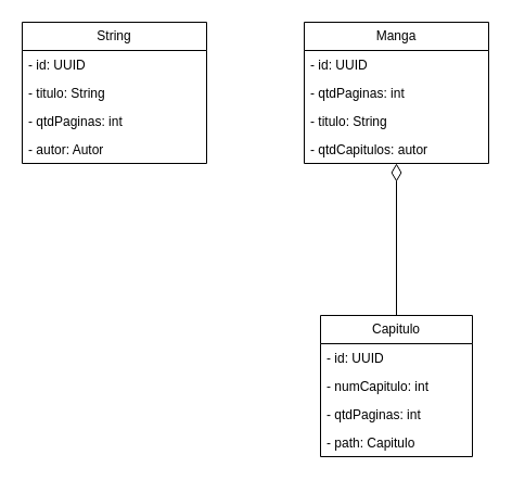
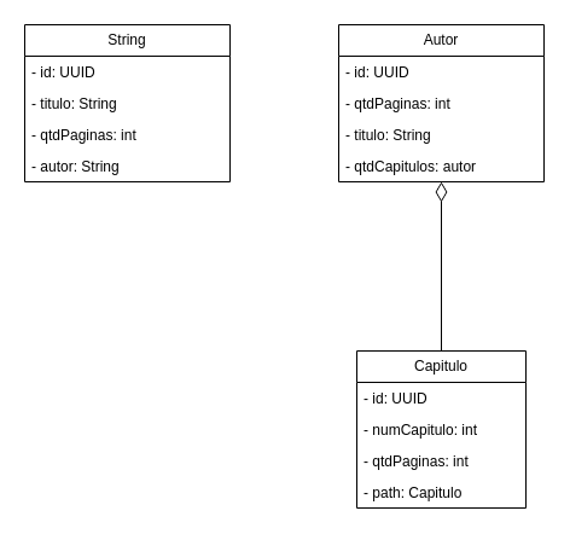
- <mxCell id="7" value="Manga" style="swimlane;fontStyle=0;childLayout=stackLayout;horizontal=1;startSize=26;fillColor=none;horizontalStack=0;resizeParent=1;resizeParentMax=0;resizeLast=0;collapsible=1;marginBottom=0;whiteSpace=wrap;html=1;" vertex="1" parent="1"><mxGeometry x="280" y="20" width="170" height="130" as="geometry" /></mxCell>
+ <mxCell id="7" value="Autor" style="swimlane;fontStyle=0;childLayout=stackLayout;horizontal=1;startSize=26;fillColor=none;horizontalStack=0;resizeParent=1;resizeParentMax=0;resizeLast=0;collapsible=1;marginBottom=0;whiteSpace=wrap;html=1;" vertex="1" parent="1"><mxGeometry x="280" y="20" width="170" height="130" as="geometry" /></mxCell>
- <mxCell id="6" value="- autor: Autor&lt;div&gt;&lt;br&gt;&lt;/div&gt;" style="text;strokeColor=none;fillColor=none;align=left;verticalAlign=top;spacingLeft=4;spacingRight=4;overflow=hidden;rotatable=0;points=[[0,0.5],[1,0.5]];portConstraint=eastwest;whiteSpace=wrap;html=1;" vertex="1" parent="2"><mxGeometry y="104" width="170" height="26" as="geometry" /></mxCell>
+ <mxCell id="6" value="- autor: String&lt;div&gt;&lt;br&gt;&lt;/div&gt;" style="text;strokeColor=none;fillColor=none;align=left;verticalAlign=top;spacingLeft=4;spacingRight=4;overflow=hidden;rotatable=0;points=[[0,0.5],[1,0.5]];portConstraint=eastwest;whiteSpace=wrap;html=1;" vertex="1" parent="2"><mxGeometry y="104" width="170" height="26" as="geometry" /></mxCell>
